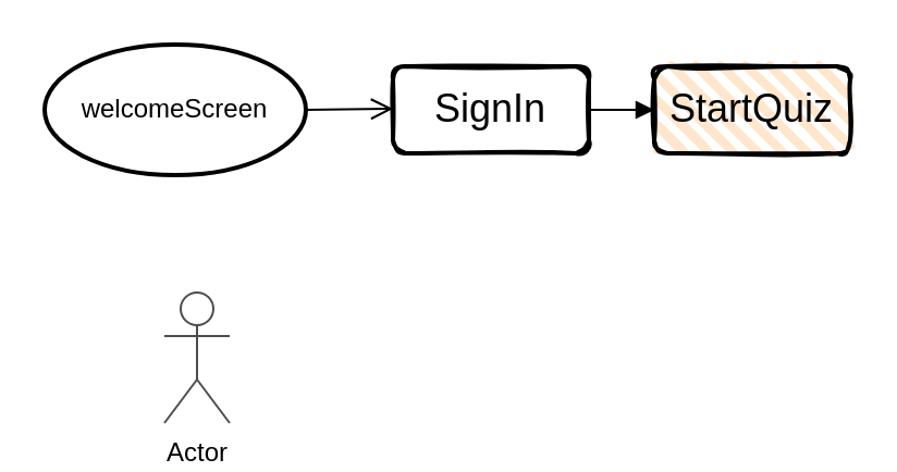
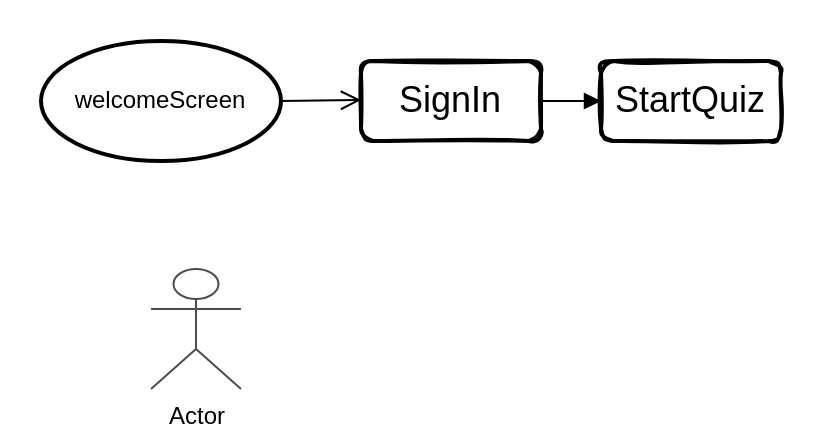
- <mxCell id="6" value="&lt;span style=&quot;font-size: 18px&quot;&gt;StartQuiz&lt;/span&gt;" style="rounded=1;whiteSpace=wrap;html=1;strokeWidth=2;fillWeight=4;hachureGap=8;hachureAngle=45;sketch=1;fillColor=#ffe6cc;" vertex="1" parent="1"><mxGeometry x="300" y="30" width="90" height="40" as="geometry" /></mxCell>
+ <mxCell id="6" value="&lt;span style=&quot;font-size: 18px&quot;&gt;StartQuiz&lt;/span&gt;" style="rounded=1;whiteSpace=wrap;html=1;strokeWidth=2;fillWeight=4;hachureGap=8;hachureAngle=45;sketch=1;" vertex="1" parent="1"><mxGeometry x="300" y="30" width="90" height="40" as="geometry" /></mxCell>
- <mxCell id="3" value="Actor" style="shape=umlActor;verticalLabelPosition=bottom;verticalAlign=top;html=1;strokeColor=#4D4D4D;" vertex="1" parent="1"><mxGeometry x="75" y="134" width="30" height="60" as="geometry" /></mxCell>
+ <mxCell id="3" value="Actor" style="shape=umlActor;verticalLabelPosition=bottom;verticalAlign=top;html=1;strokeColor=#4D4D4D;" vertex="1" parent="1"><mxGeometry x="75" y="134" width="45" height="60" as="geometry" /></mxCell>
